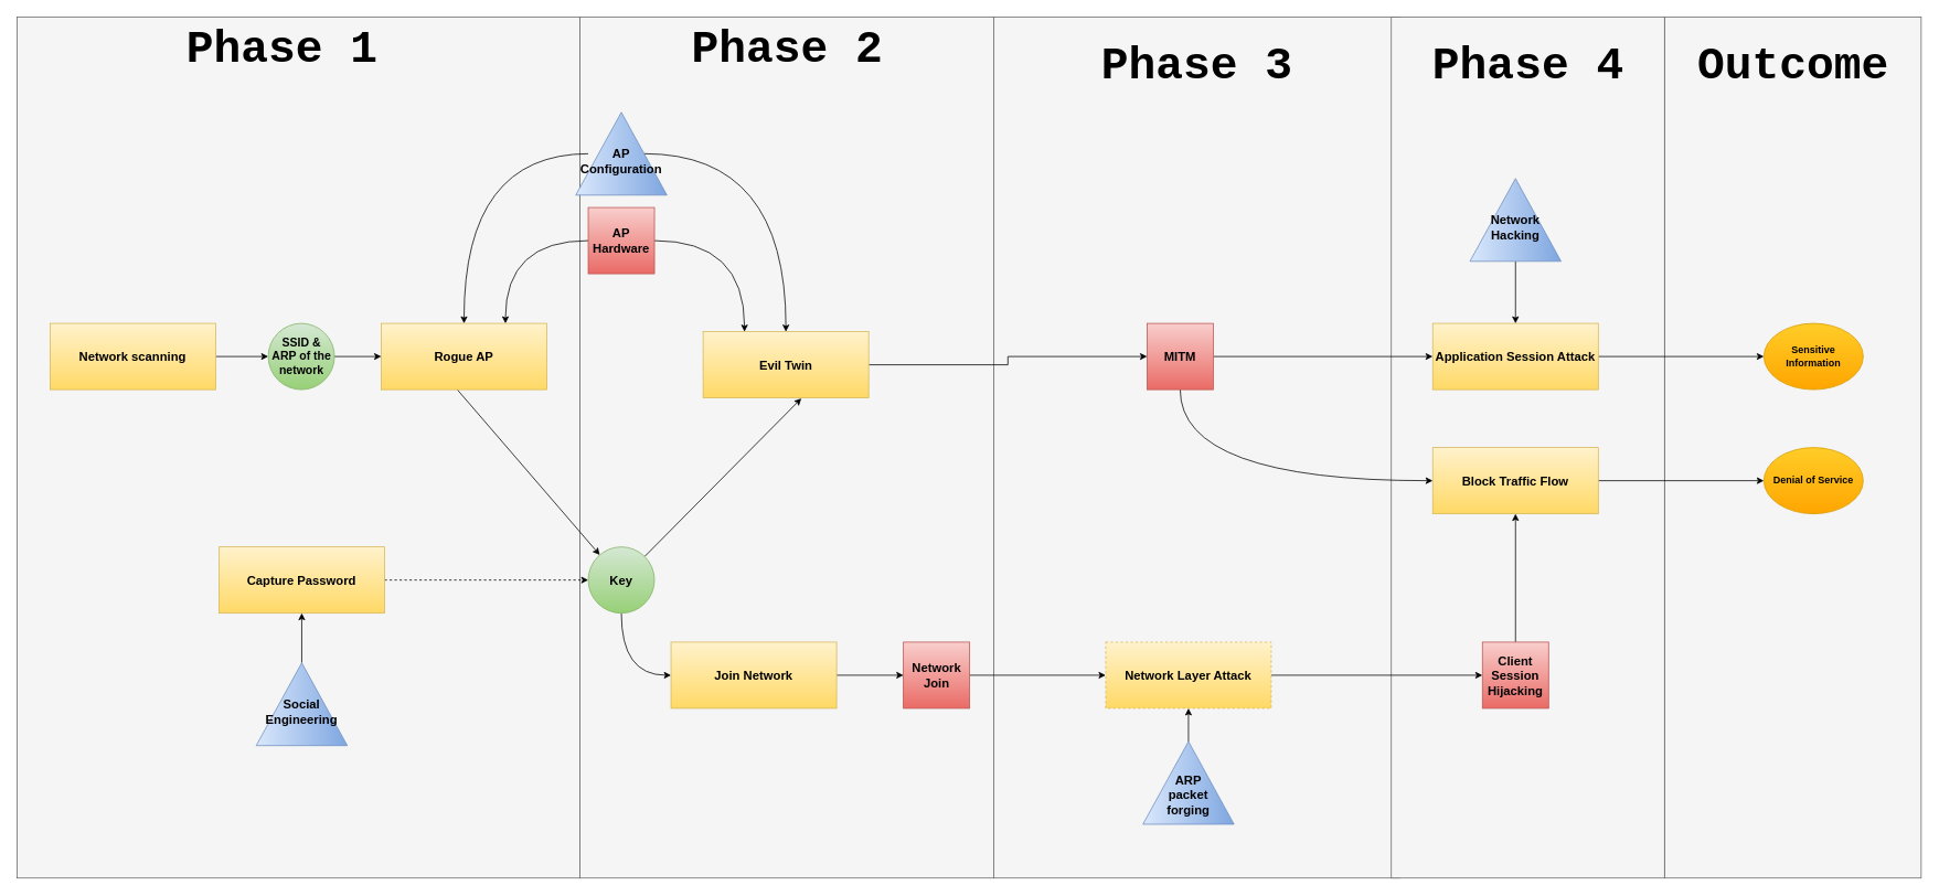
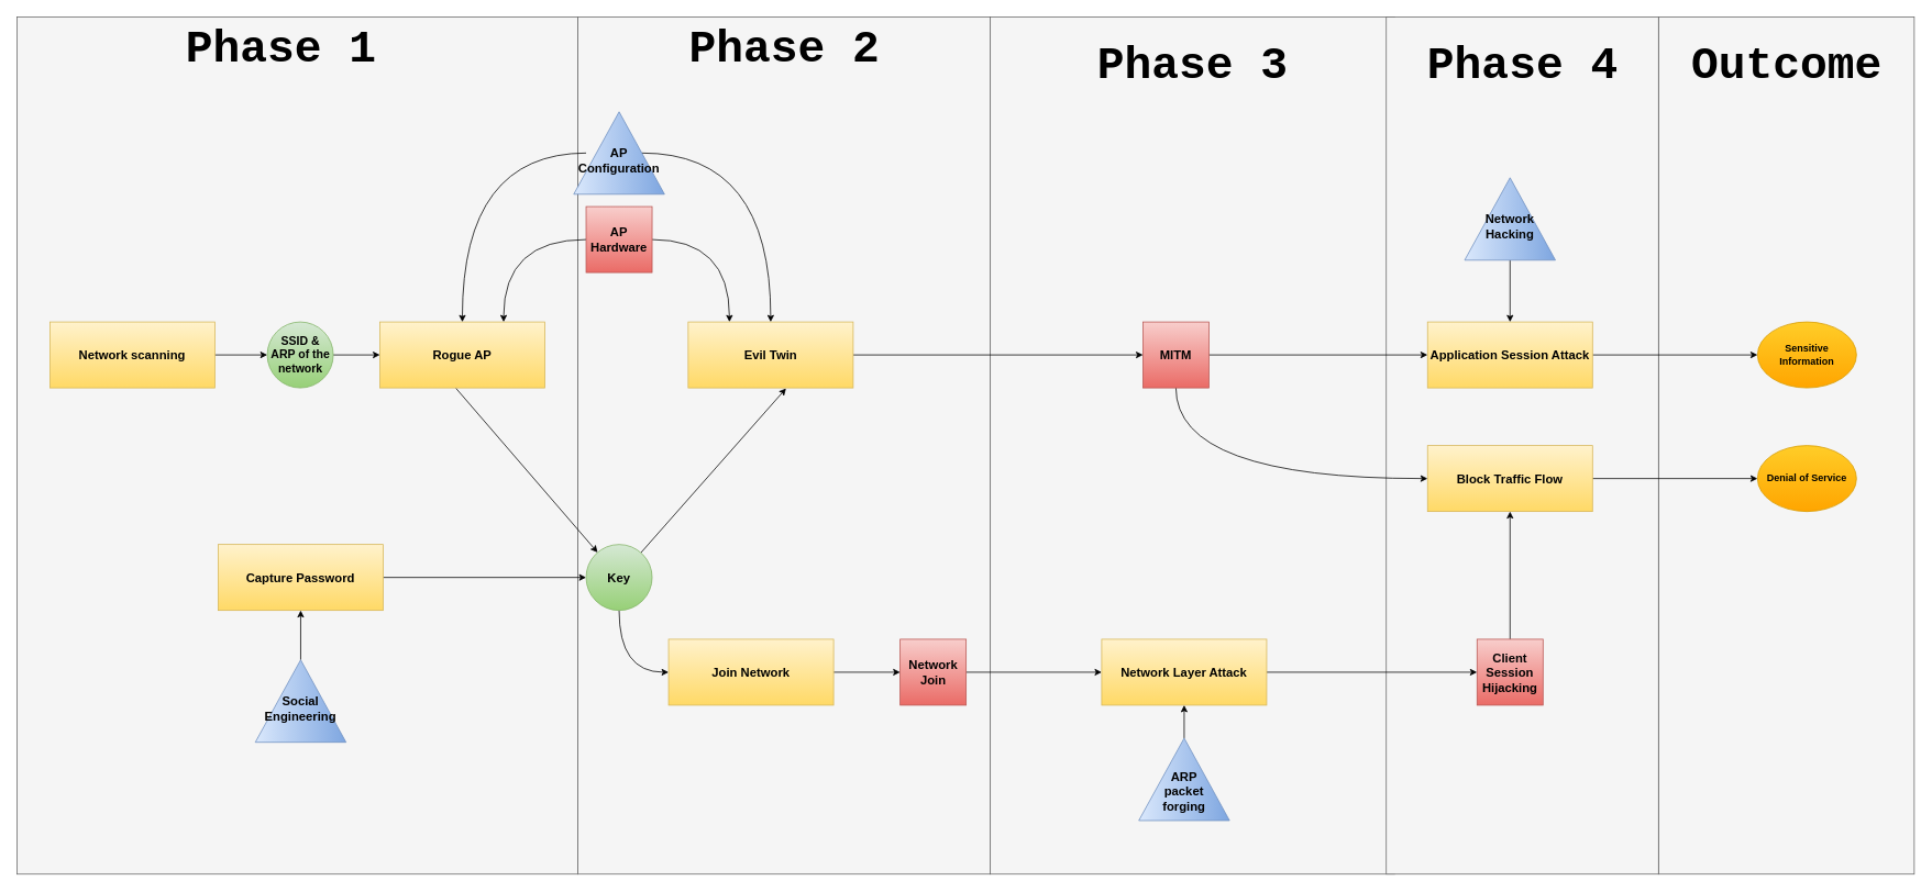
- <mxCell id="21" value="&lt;font style=&quot;font-size: 15px&quot;&gt;Evil Twin&lt;/font&gt;" style="rounded=0;whiteSpace=wrap;html=1;fillColor=#fff2cc;strokeColor=#d6b656;gradientColor=#ffd966;fontStyle=1" parent="1" vertex="1"><mxGeometry x="848.75" y="400" width="200" height="80" as="geometry" /></mxCell>
+ <mxCell id="21" value="&lt;font style=&quot;font-size: 15px&quot;&gt;Evil Twin&lt;/font&gt;" style="rounded=0;whiteSpace=wrap;html=1;fillColor=#fff2cc;strokeColor=#d6b656;gradientColor=#ffd966;fontStyle=1" parent="1" vertex="1"><mxGeometry x="833.75" y="390" width="200" height="80" as="geometry" /></mxCell>
- <mxCell id="9" style="edgeStyle=orthogonalEdgeStyle;rounded=0;orthogonalLoop=1;jettySize=auto;html=1;exitX=1;exitY=0.5;exitDx=0;exitDy=0;dashed=1;" parent="1" source="10" target="16" edge="1"><mxGeometry relative="1" as="geometry" /></mxCell>
+ <mxCell id="9" style="edgeStyle=orthogonalEdgeStyle;rounded=0;orthogonalLoop=1;jettySize=auto;html=1;exitX=1;exitY=0.5;exitDx=0;exitDy=0;" parent="1" source="10" target="16" edge="1"><mxGeometry relative="1" as="geometry" /></mxCell>
- <mxCell id="27" value="&lt;font style=&quot;font-size: 15px&quot;&gt;Network Layer Attack&lt;/font&gt;" style="rounded=0;whiteSpace=wrap;html=1;fillColor=#fff2cc;strokeColor=#d6b656;gradientColor=#ffd966;fontStyle=1;dashed=1;" parent="1" vertex="1"><mxGeometry x="1335" y="775" width="200" height="80" as="geometry" /></mxCell>
+ <mxCell id="27" value="&lt;font style=&quot;font-size: 15px&quot;&gt;Network Layer Attack&lt;/font&gt;" style="rounded=0;whiteSpace=wrap;html=1;fillColor=#fff2cc;strokeColor=#d6b656;gradientColor=#ffd966;fontStyle=1" parent="1" vertex="1"><mxGeometry x="1335" y="775" width="200" height="80" as="geometry" /></mxCell>
